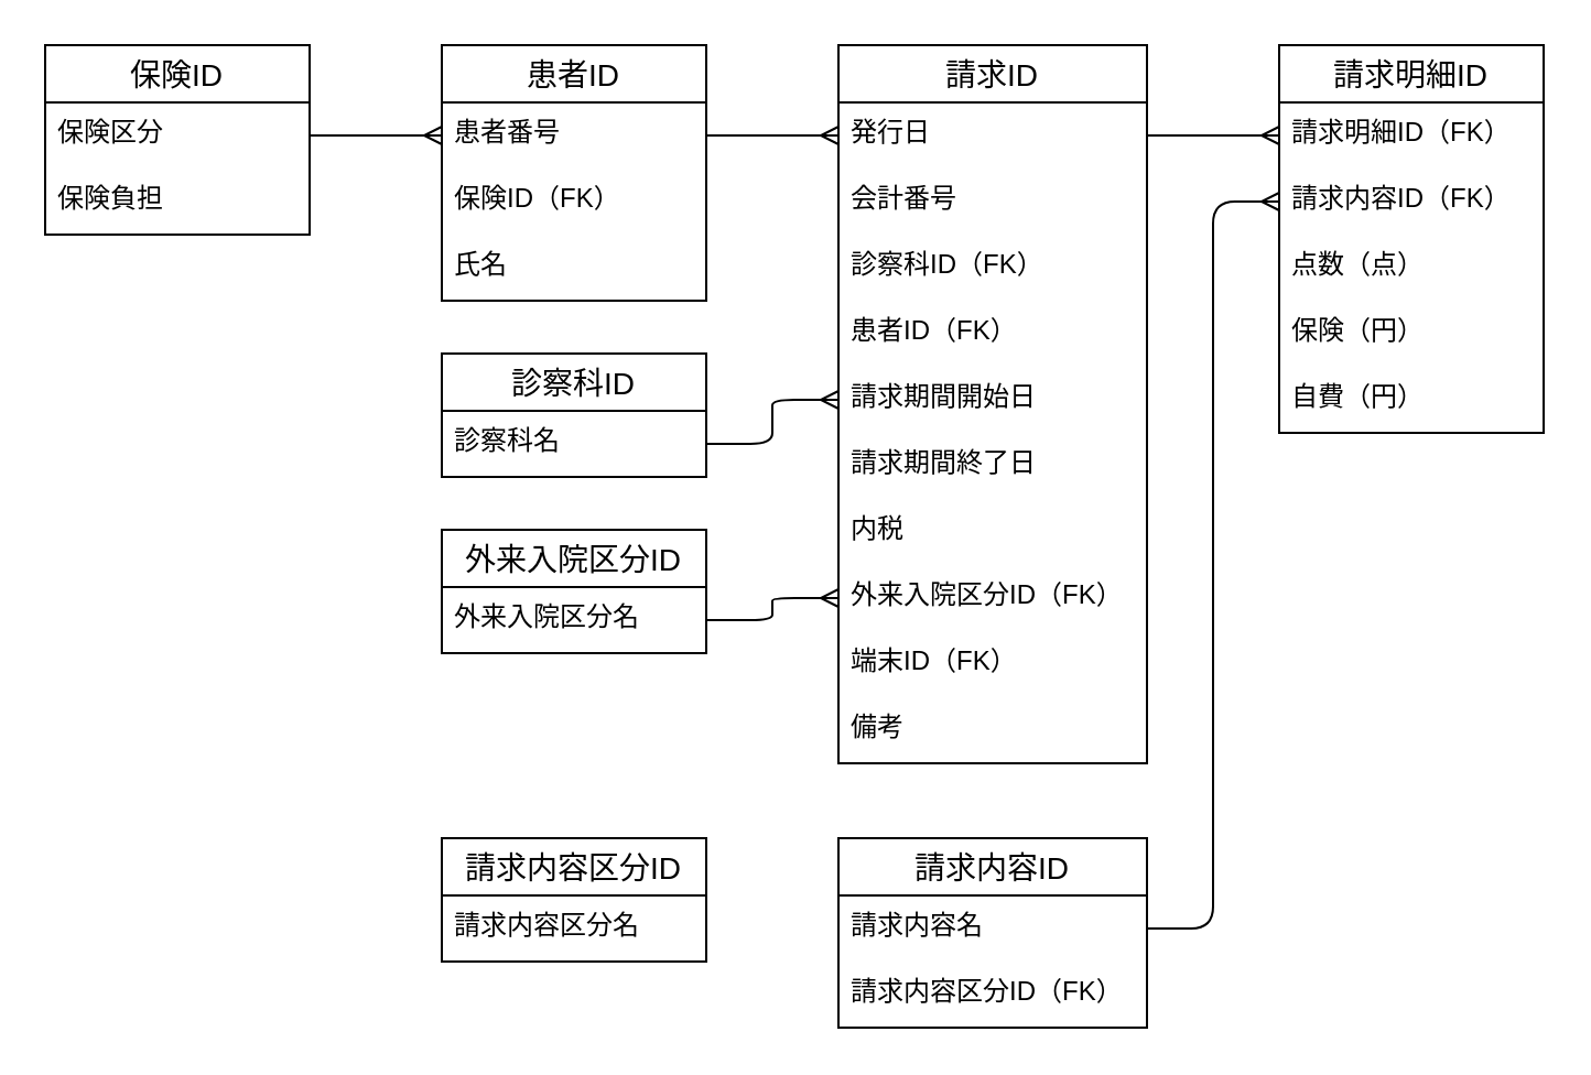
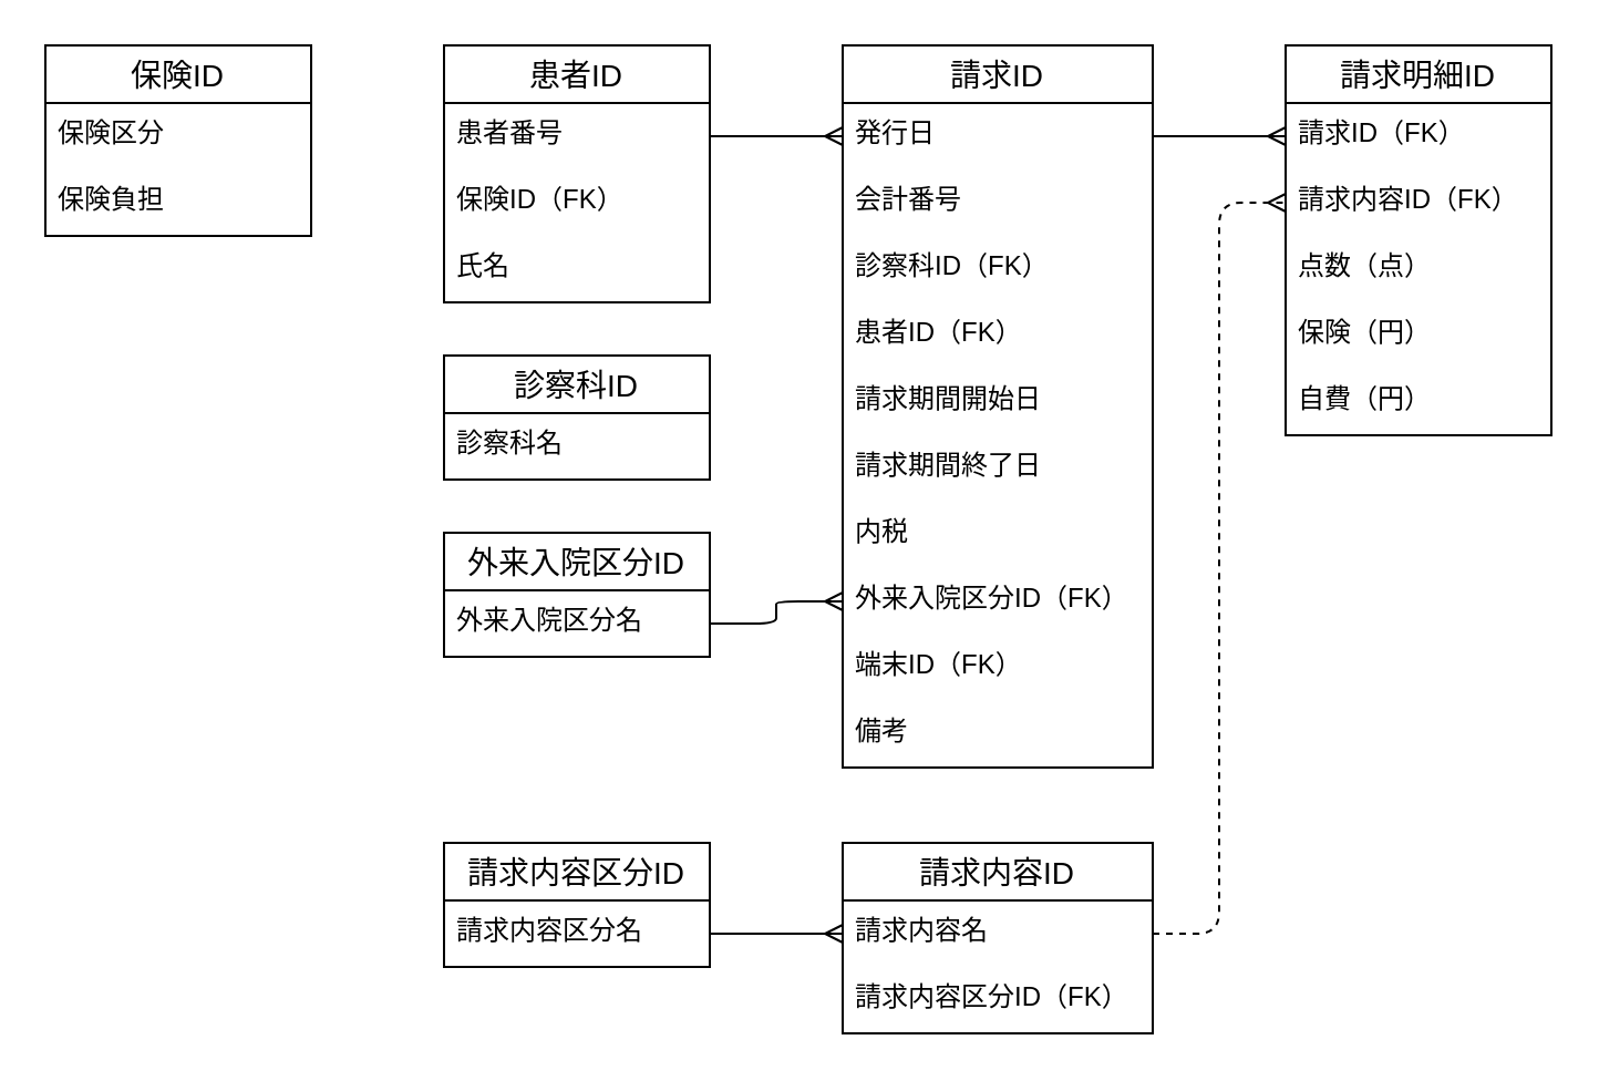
- <mxCell id="29" value="請求明細ID（FK）" style="text;strokeColor=none;fillColor=none;spacingLeft=4;spacingRight=4;overflow=hidden;rotatable=0;points=[[0,0.5],[1,0.5]];portConstraint=eastwest;fontSize=12;" parent="28" vertex="1"><mxGeometry y="26" width="120" height="30" as="geometry" /></mxCell>
+ <mxCell id="29" value="請求ID（FK）" style="text;strokeColor=none;fillColor=none;spacingLeft=4;spacingRight=4;overflow=hidden;rotatable=0;points=[[0,0.5],[1,0.5]];portConstraint=eastwest;fontSize=12;" parent="28" vertex="1"><mxGeometry y="26" width="120" height="30" as="geometry" /></mxCell>
- <mxCell id="6" value="" style="edgeStyle=entityRelationEdgeStyle;fontSize=12;html=1;endArrow=ERmany;exitX=1;exitY=0.5;exitDx=0;exitDy=0;entryX=0;entryY=0.5;entryDx=0;entryDy=0;" parent="1" source="9" target="3" edge="1"><mxGeometry width="100" height="100" relative="1" as="geometry"><mxPoint x="320" y="61" as="sourcePoint" /><mxPoint x="385" y="306" as="targetPoint" /></mxGeometry></mxCell>
- <mxCell id="26" value="" style="edgeStyle=entityRelationEdgeStyle;fontSize=12;html=1;endArrow=ERmany;exitX=1;exitY=0.5;exitDx=0;exitDy=0;entryX=0;entryY=0.5;entryDx=0;entryDy=0;" parent="1" source="23" target="16" edge="1"><mxGeometry width="100" height="100" relative="1" as="geometry"><mxPoint x="325" y="66" as="sourcePoint" /><mxPoint x="385" y="66" as="targetPoint" /></mxGeometry></mxCell>
- <mxCell id="40" value="" style="edgeStyle=entityRelationEdgeStyle;fontSize=12;html=1;endArrow=ERmany;exitX=1;exitY=0.5;exitDx=0;exitDy=0;entryX=0;entryY=0.5;entryDx=0;entryDy=0;" parent="1" source="35" target="30" edge="1"><mxGeometry width="100" height="100" relative="1" as="geometry"><mxPoint x="325" y="426" as="sourcePoint" /><mxPoint x="385" y="426" as="targetPoint" /></mxGeometry></mxCell>
+ <mxCell id="40" value="" style="edgeStyle=entityRelationEdgeStyle;fontSize=12;html=1;endArrow=ERmany;exitX=1;exitY=0.5;exitDx=0;exitDy=0;entryX=0;entryY=0.5;entryDx=0;entryDy=0;dashed=1;" parent="1" source="35" target="30" edge="1"><mxGeometry width="100" height="100" relative="1" as="geometry"><mxPoint x="325" y="426" as="sourcePoint" /><mxPoint x="385" y="426" as="targetPoint" /></mxGeometry></mxCell>
+ <mxCell id="39" value="" style="edgeStyle=entityRelationEdgeStyle;fontSize=12;html=1;endArrow=ERmany;exitX=1;exitY=0.5;exitDx=0;exitDy=0;entryX=0;entryY=0.5;entryDx=0;entryDy=0;" parent="1" source="38" target="35" edge="1"><mxGeometry width="100" height="100" relative="1" as="geometry"><mxPoint x="325" y="286" as="sourcePoint" /><mxPoint x="385" y="276" as="targetPoint" /></mxGeometry></mxCell>
